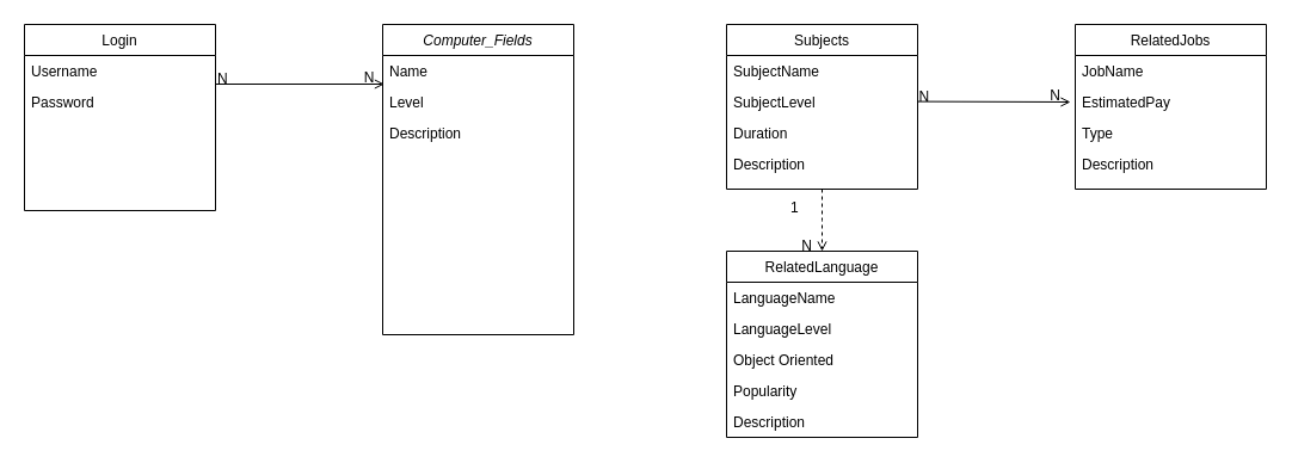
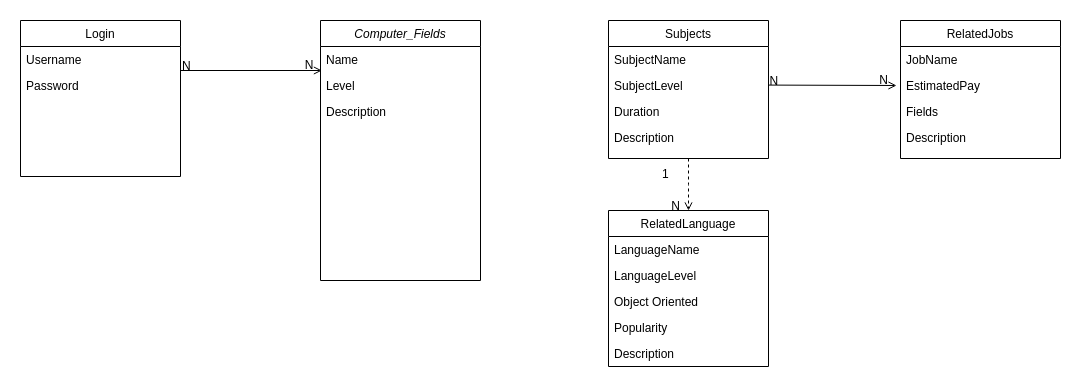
- <mxCell id="23" value="Type" style="text;align=left;verticalAlign=top;spacingLeft=4;spacingRight=4;overflow=hidden;rotatable=0;points=[[0,0.5],[1,0.5]];portConstraint=eastwest;rounded=0;shadow=0;html=0;" parent="20" vertex="1"><mxGeometry y="78" width="160" height="26" as="geometry" /></mxCell>
+ <mxCell id="23" value="Fields" style="text;align=left;verticalAlign=top;spacingLeft=4;spacingRight=4;overflow=hidden;rotatable=0;points=[[0,0.5],[1,0.5]];portConstraint=eastwest;rounded=0;shadow=0;html=0;" parent="20" vertex="1"><mxGeometry y="78" width="160" height="26" as="geometry" /></mxCell>
